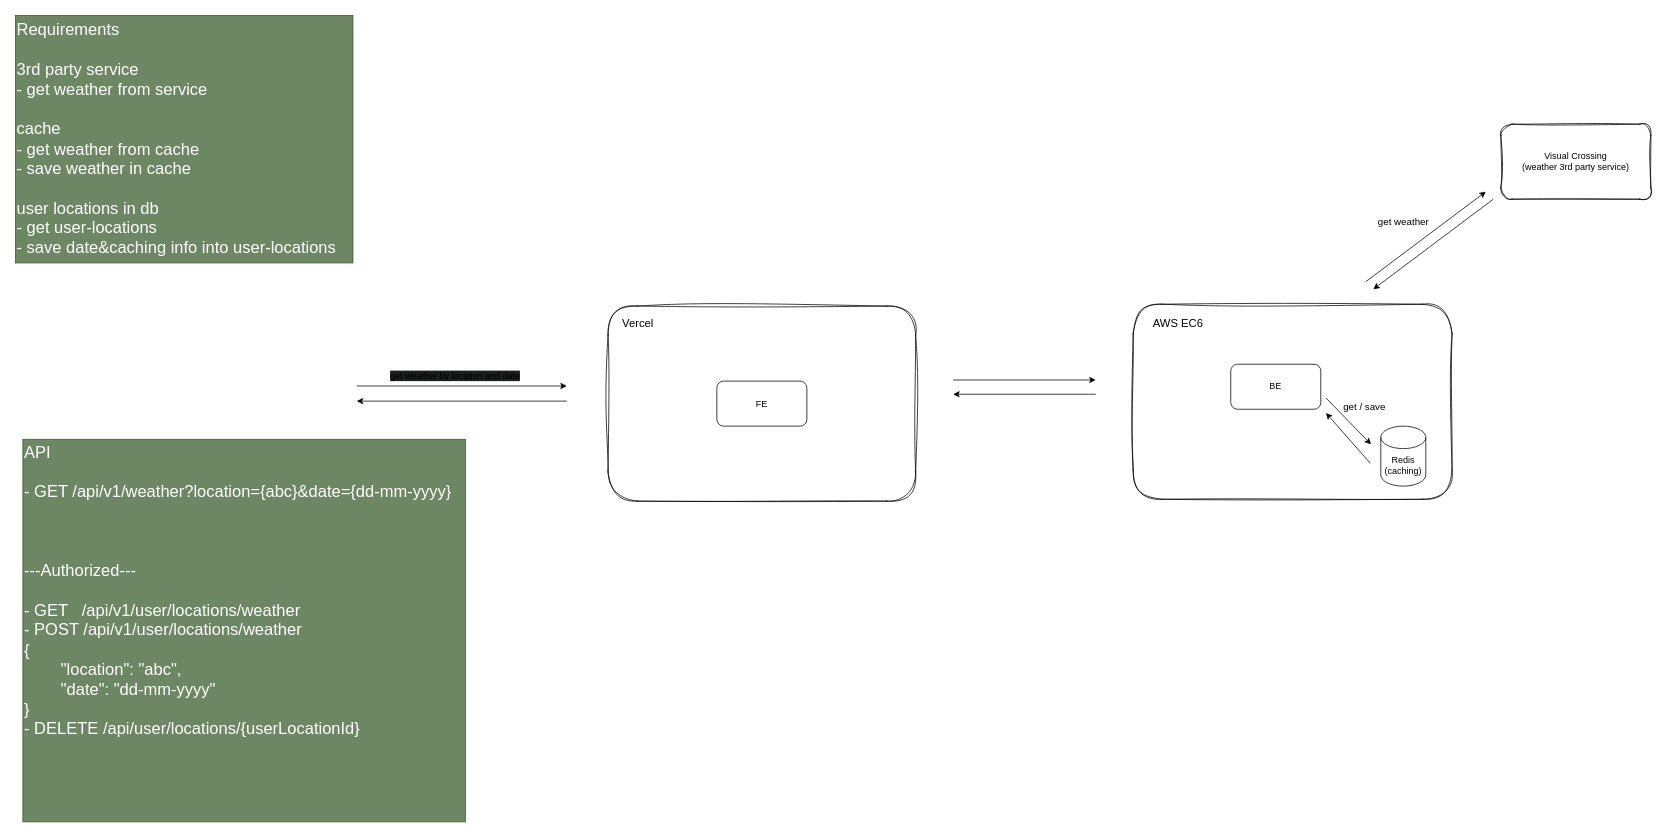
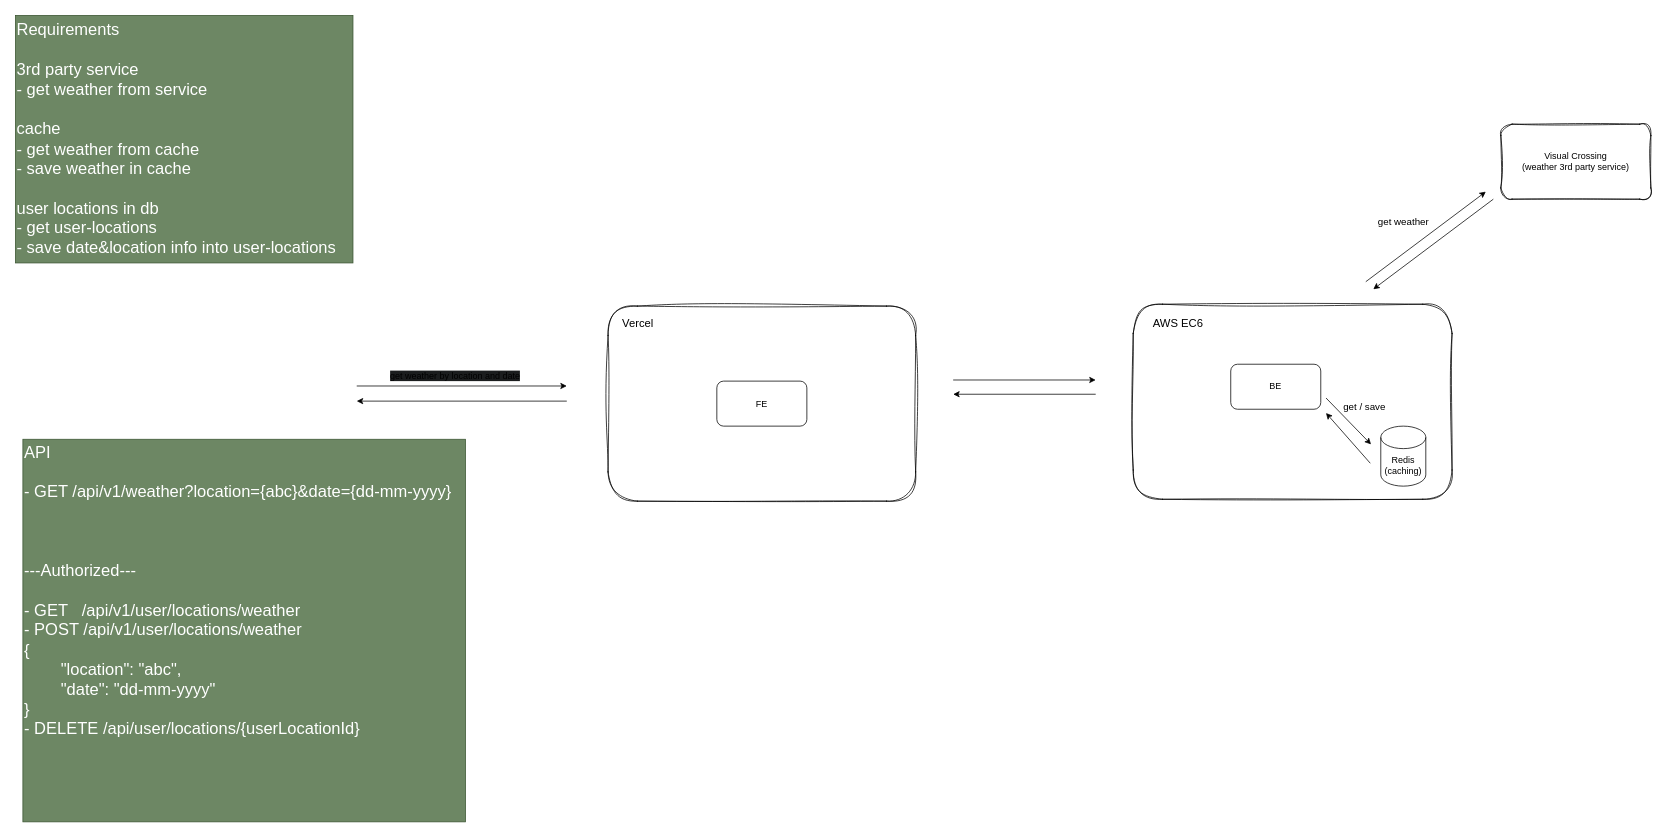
- <mxCell id="10" value="&lt;font style=&quot;font-size: 22px;&quot;&gt;Requirements&lt;br&gt;&lt;br&gt;3rd party service&lt;br&gt;- get weather from service&lt;/font&gt;&lt;div&gt;&lt;div&gt;&lt;span style=&quot;font-size: 22px;&quot;&gt;&lt;br&gt;&lt;/span&gt;&lt;/div&gt;&lt;div&gt;&lt;span style=&quot;font-size: 22px;&quot;&gt;cache&lt;br&gt;&lt;/span&gt;&lt;div&gt;&lt;span style=&quot;font-size: 22px;&quot;&gt;- get weather from cache&lt;br&gt;&lt;/span&gt;&lt;div&gt;&lt;div&gt;&lt;div&gt;&lt;font style=&quot;font-size: 22px;&quot;&gt;- save weather in cache&lt;/font&gt;&lt;/div&gt;&lt;div&gt;&lt;font style=&quot;font-size: 22px;&quot;&gt;&lt;br&gt;&lt;/font&gt;&lt;/div&gt;&lt;div&gt;&lt;font style=&quot;font-size: 22px;&quot;&gt;user locations in db&lt;/font&gt;&lt;/div&gt;&lt;div&gt;&lt;font style=&quot;font-size: 22px;&quot;&gt;- get user-locations&lt;/font&gt;&lt;/div&gt;&lt;div&gt;&lt;font style=&quot;font-size: 22px;&quot;&gt;- save date&amp;amp;caching info into user-locations&lt;/font&gt;&lt;/div&gt;&lt;/div&gt;&lt;/div&gt;&lt;/div&gt;&lt;/div&gt;&lt;/div&gt;" style="text;html=1;align=left;verticalAlign=middle;resizable=0;points=[];autosize=1;strokeColor=#3A5431;fillColor=#6d8764;fontColor=#ffffff;" parent="1" vertex="1"><mxGeometry x="20" y="20" width="450" height="330" as="geometry" /></mxCell>
+ <mxCell id="10" value="&lt;font style=&quot;font-size: 22px;&quot;&gt;Requirements&lt;br&gt;&lt;br&gt;3rd party service&lt;br&gt;- get weather from service&lt;/font&gt;&lt;div&gt;&lt;div&gt;&lt;span style=&quot;font-size: 22px;&quot;&gt;&lt;br&gt;&lt;/span&gt;&lt;/div&gt;&lt;div&gt;&lt;span style=&quot;font-size: 22px;&quot;&gt;cache&lt;br&gt;&lt;/span&gt;&lt;div&gt;&lt;span style=&quot;font-size: 22px;&quot;&gt;- get weather from cache&lt;br&gt;&lt;/span&gt;&lt;div&gt;&lt;div&gt;&lt;div&gt;&lt;font style=&quot;font-size: 22px;&quot;&gt;- save weather in cache&lt;/font&gt;&lt;/div&gt;&lt;div&gt;&lt;font style=&quot;font-size: 22px;&quot;&gt;&lt;br&gt;&lt;/font&gt;&lt;/div&gt;&lt;div&gt;&lt;font style=&quot;font-size: 22px;&quot;&gt;user locations in db&lt;/font&gt;&lt;/div&gt;&lt;div&gt;&lt;font style=&quot;font-size: 22px;&quot;&gt;- get user-locations&lt;/font&gt;&lt;/div&gt;&lt;div&gt;&lt;font style=&quot;font-size: 22px;&quot;&gt;- save date&amp;amp;location info into user-locations&lt;/font&gt;&lt;/div&gt;&lt;/div&gt;&lt;/div&gt;&lt;/div&gt;&lt;/div&gt;&lt;/div&gt;" style="text;html=1;align=left;verticalAlign=middle;resizable=0;points=[];autosize=1;strokeColor=#3A5431;fillColor=#6d8764;fontColor=#ffffff;" parent="1" vertex="1"><mxGeometry x="20" y="20" width="450" height="330" as="geometry" /></mxCell>
